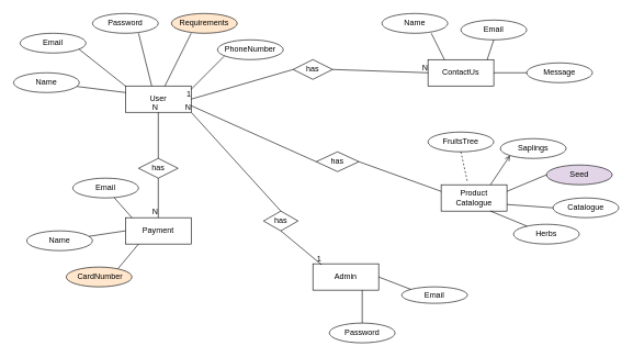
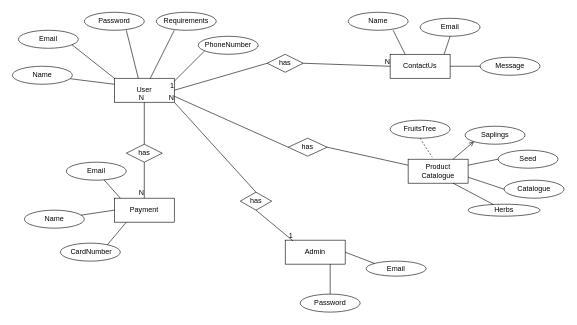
- <mxCell id="10" value="Requirements" style="ellipse;whiteSpace=wrap;html=1;align=center;strokeColor=#000000;fillColor=#ffe6cc;" vertex="1" parent="1"><mxGeometry x="260" y="20" width="100" height="30" as="geometry" /></mxCell>
+ <mxCell id="10" value="Requirements" style="ellipse;whiteSpace=wrap;html=1;align=center;strokeColor=#000000;" vertex="1" parent="1"><mxGeometry x="260" y="20" width="100" height="30" as="geometry" /></mxCell>
- <mxCell id="20" value="Saplings" style="ellipse;whiteSpace=wrap;html=1;align=center;strokeColor=#000000;" vertex="1" parent="1"><mxGeometry x="760" y="210" width="100" height="30" as="geometry" /></mxCell>
+ <mxCell id="20" value="Saplings" style="ellipse;whiteSpace=wrap;html=1;align=center;strokeColor=#000000;" vertex="1" parent="1"><mxGeometry x="775" y="210" width="100" height="30" as="geometry" /></mxCell>
- <mxCell id="22" value="Seed" style="ellipse;whiteSpace=wrap;html=1;align=center;strokeColor=#000000;fillColor=#e1d5e7;" vertex="1" parent="1"><mxGeometry x="830" y="250" width="100" height="30" as="geometry" /></mxCell>
+ <mxCell id="22" value="Seed" style="ellipse;whiteSpace=wrap;html=1;align=center;strokeColor=#000000;" vertex="1" parent="1"><mxGeometry x="830" y="250" width="100" height="30" as="geometry" /></mxCell>
- <mxCell id="6" value="Product Catalogue" style="whiteSpace=wrap;html=1;align=center;strokeColor=#000000;" vertex="1" parent="1"><mxGeometry x="670" y="280" width="100" height="40" as="geometry" /></mxCell>
+ <mxCell id="6" value="Product Catalogue" style="whiteSpace=wrap;html=1;align=center;strokeColor=#000000;" vertex="1" parent="1"><mxGeometry x="680" y="265" width="100" height="40" as="geometry" /></mxCell>
- <mxCell id="24" value="Herbs" style="ellipse;whiteSpace=wrap;html=1;align=center;strokeColor=#000000;" vertex="1" parent="1"><mxGeometry x="780" y="340" width="100" height="30" as="geometry" /></mxCell>
+ <mxCell id="24" value="Herbs" style="ellipse;whiteSpace=wrap;html=1;align=center;strokeColor=#000000;" vertex="1" parent="1"><mxGeometry x="780" y="340" width="120" height="20" as="geometry" /></mxCell>
- <mxCell id="14" value="&amp;nbsp;CardNumber" style="ellipse;whiteSpace=wrap;html=1;align=center;strokeColor=#000000;fillColor=#ffe6cc;" vertex="1" parent="1"><mxGeometry x="100" y="405" width="100" height="30" as="geometry" /></mxCell>
+ <mxCell id="14" value="&amp;nbsp;CardNumber" style="ellipse;whiteSpace=wrap;html=1;align=center;strokeColor=#000000;" vertex="1" parent="1"><mxGeometry x="100" y="405" width="100" height="30" as="geometry" /></mxCell>
